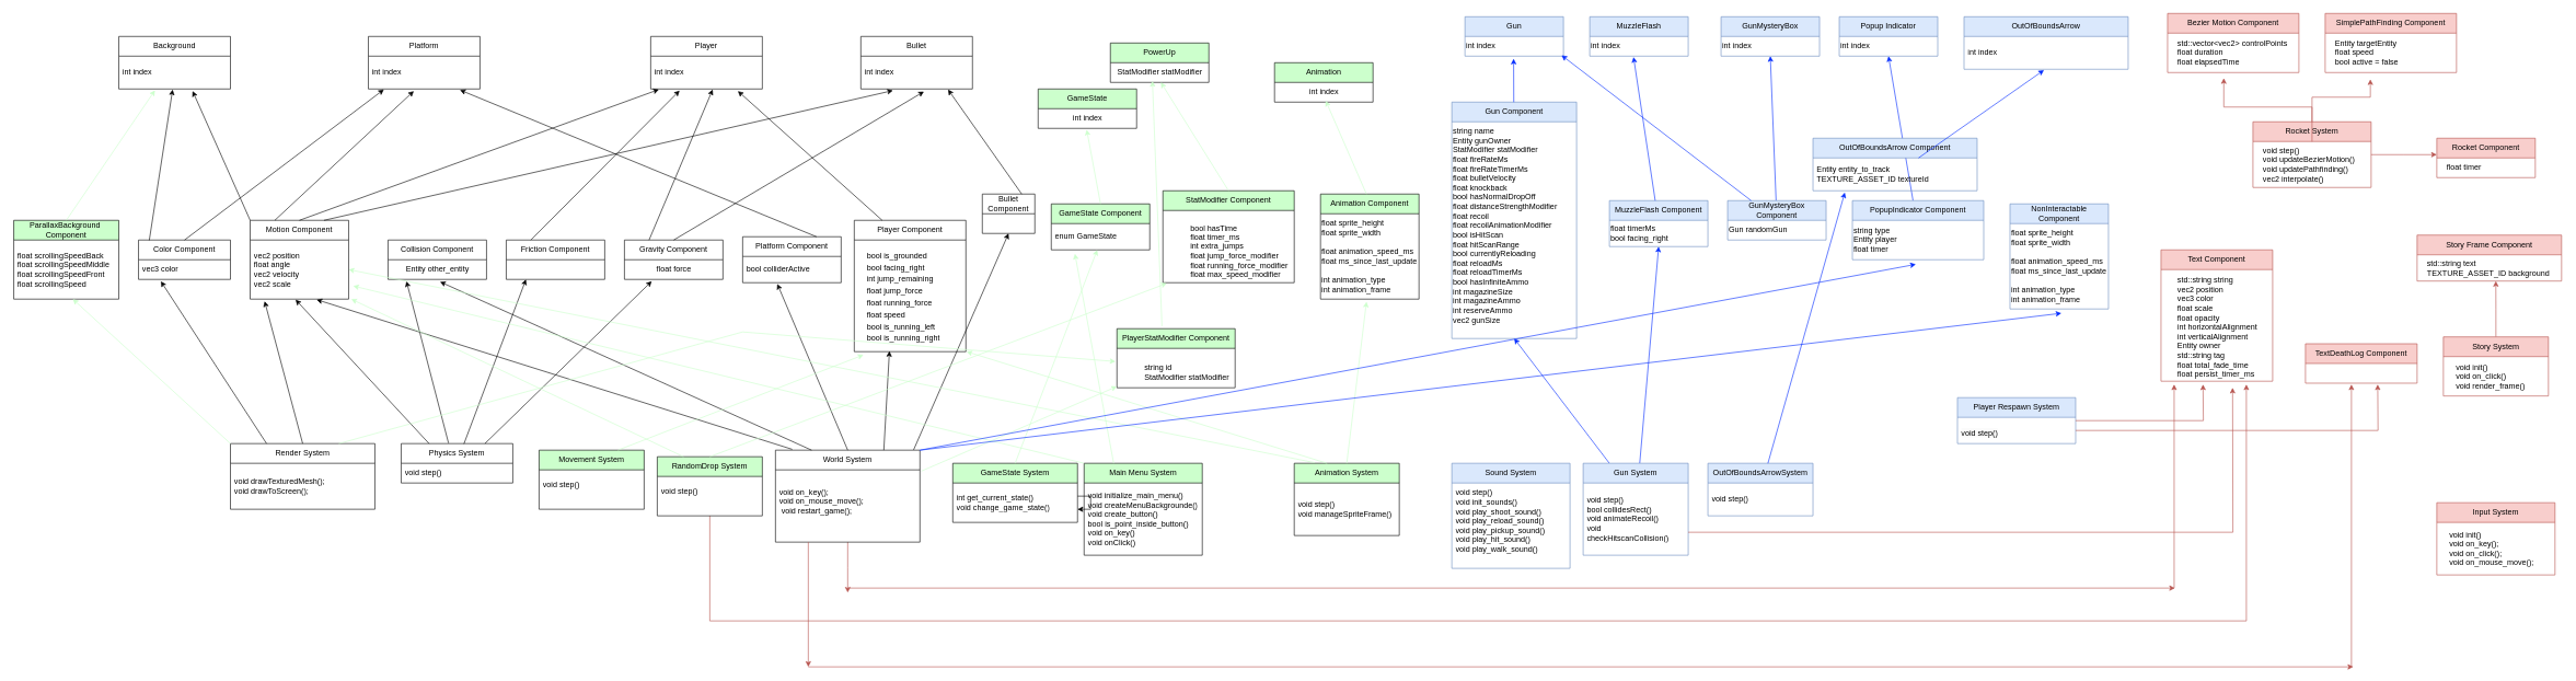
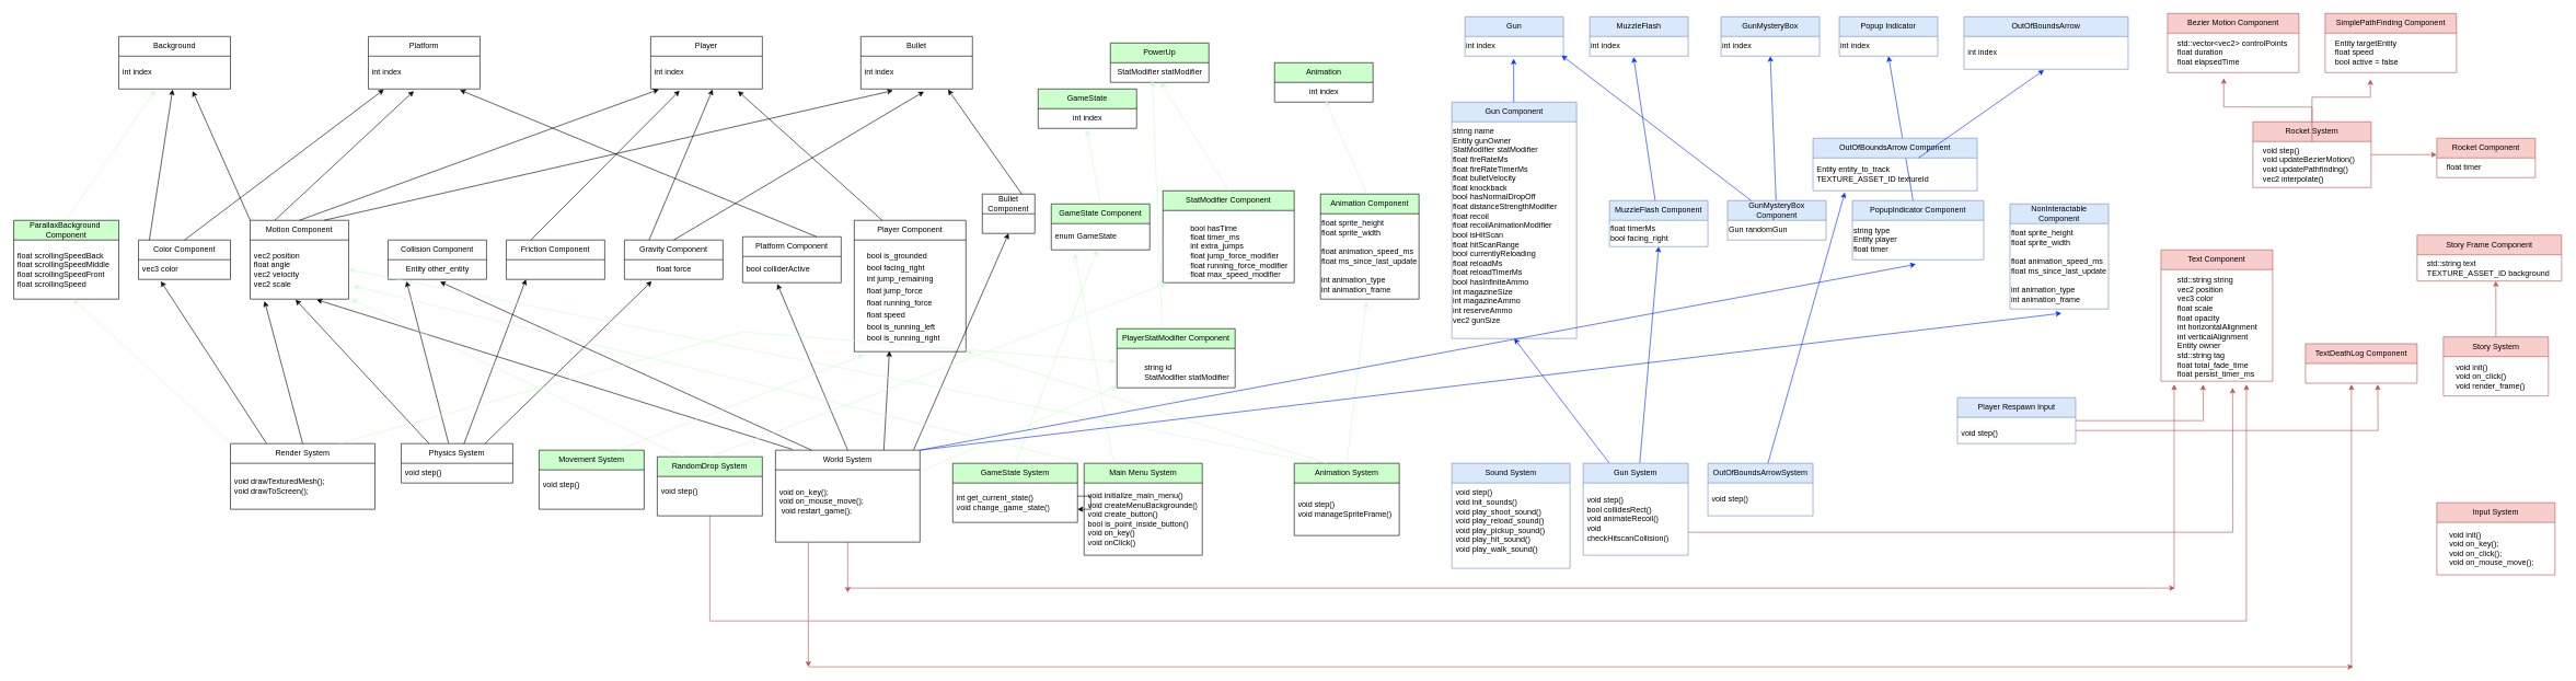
- <mxCell id="141" value="Player Respawn System" style="swimlane;fontStyle=0;childLayout=stackLayout;horizontal=1;startSize=30;horizontalStack=0;resizeParent=1;resizeParentMax=0;resizeLast=0;collapsible=1;marginBottom=0;whiteSpace=wrap;html=1;fillColor=#dae8fc;strokeColor=#6c8ebf;" vertex="1" parent="1"><mxGeometry x="2980" y="605" width="180" height="70" as="geometry" /></mxCell>
+ <mxCell id="141" value="Player Respawn Input" style="swimlane;fontStyle=0;childLayout=stackLayout;horizontal=1;startSize=30;horizontalStack=0;resizeParent=1;resizeParentMax=0;resizeLast=0;collapsible=1;marginBottom=0;whiteSpace=wrap;html=1;fillColor=#dae8fc;strokeColor=#6c8ebf;" vertex="1" parent="1"><mxGeometry x="2980" y="605" width="180" height="70" as="geometry" /></mxCell>
